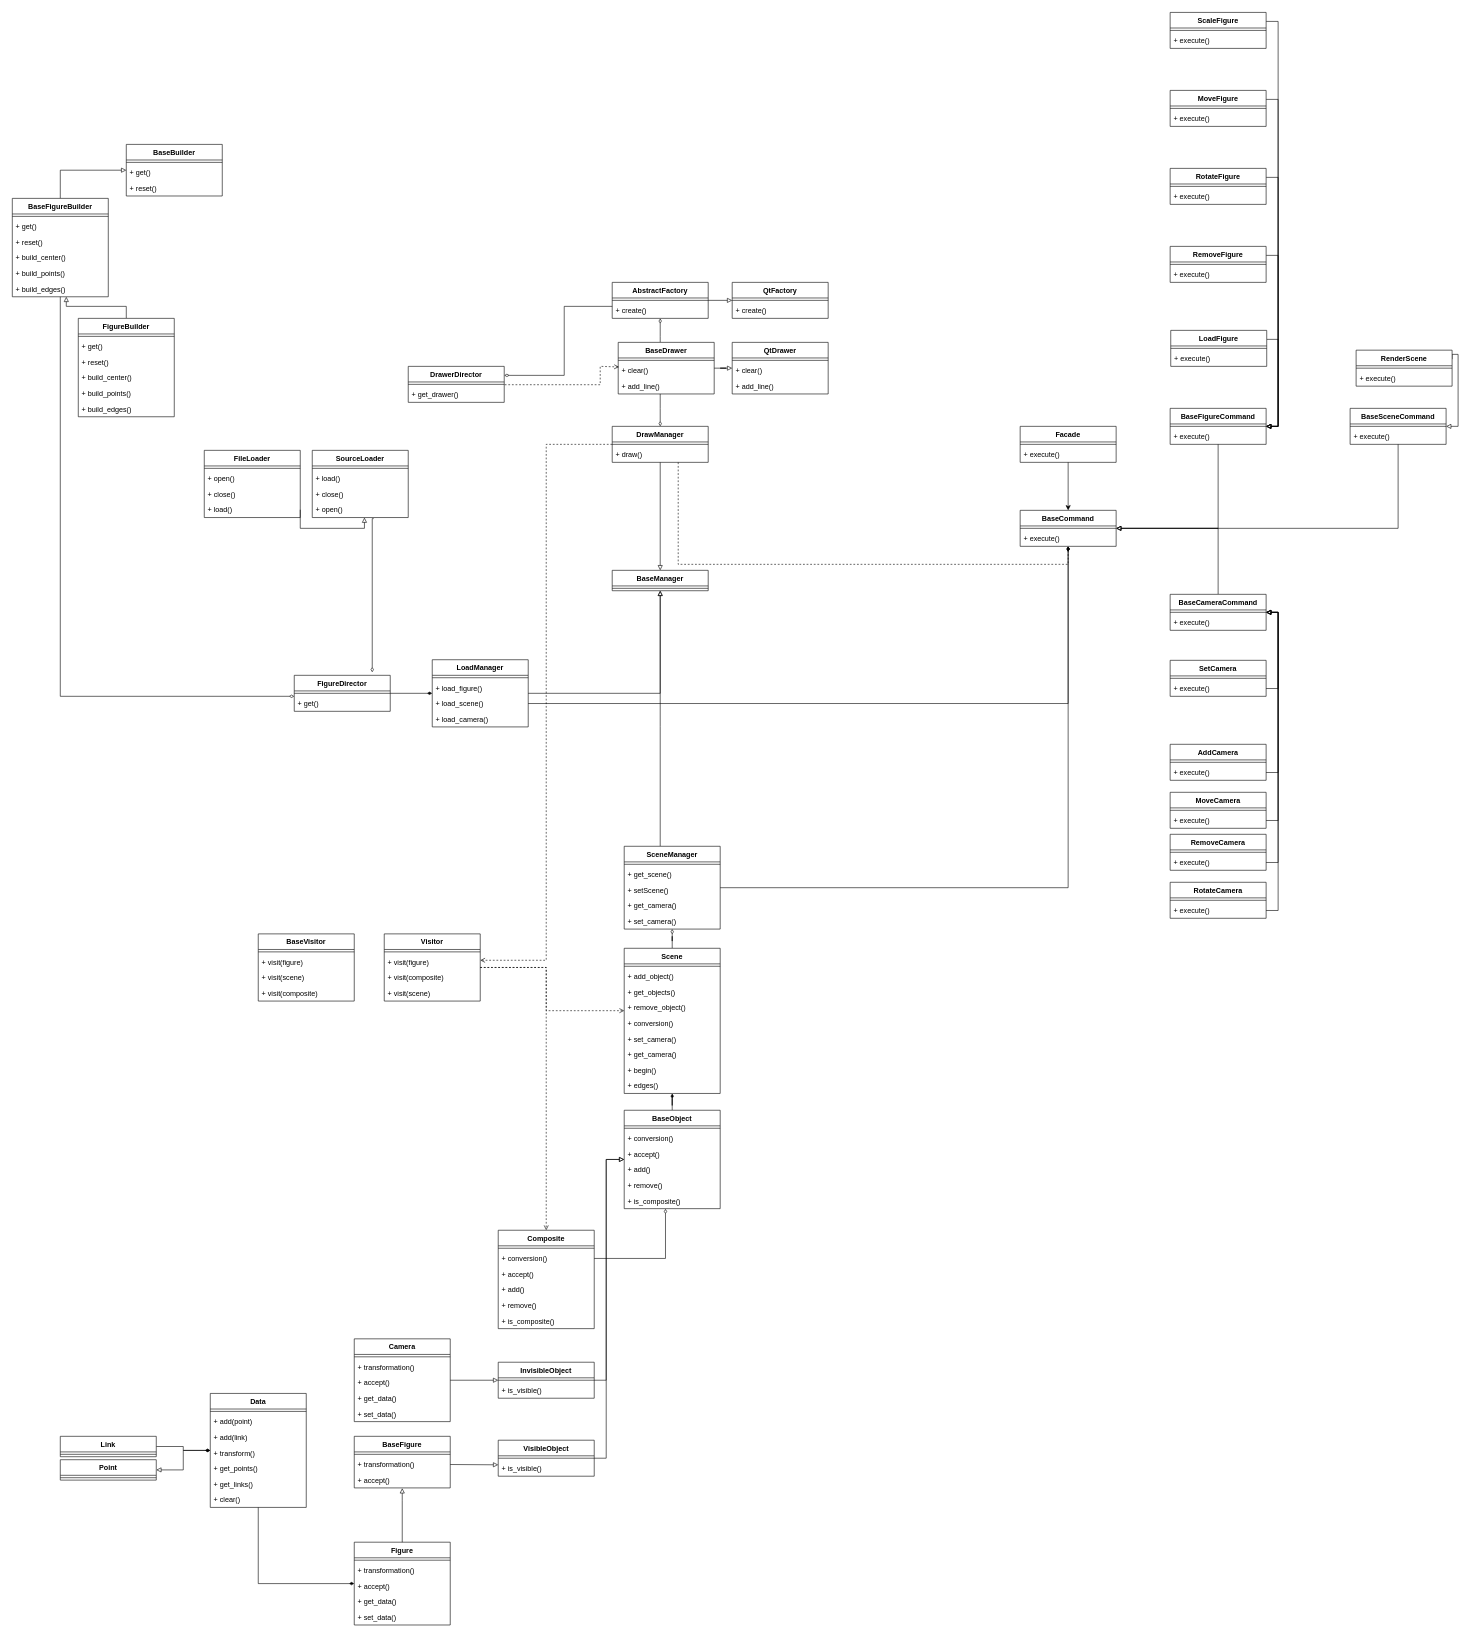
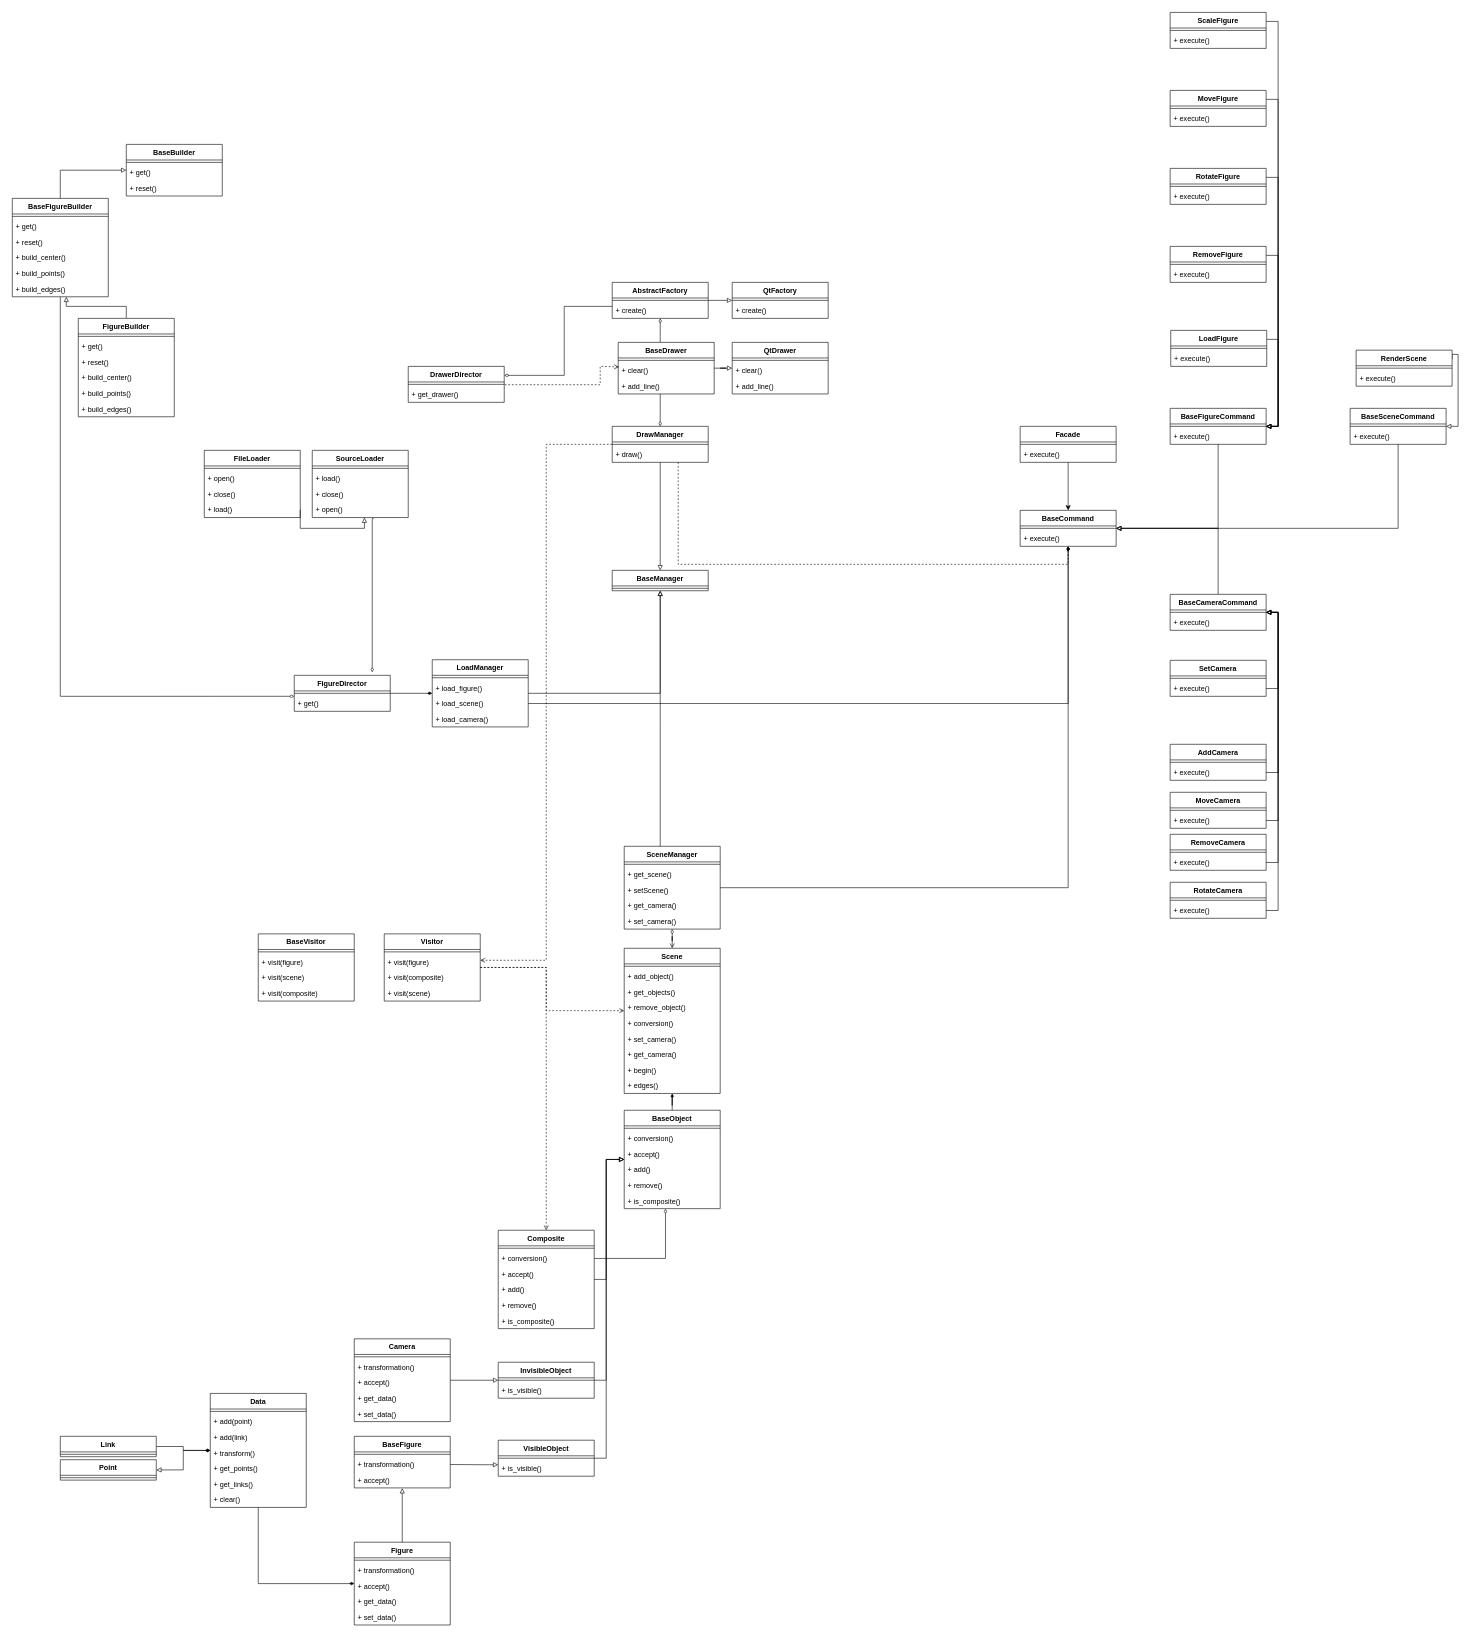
- <mxCell id="88" value="" style="edgeStyle=orthogonalEdgeStyle;rounded=0;orthogonalLoop=1;jettySize=auto;html=1;startArrow=diamondThin;startFill=0;endArrow=none;endFill=0;" parent="1" source="90" target="103" edge="1"><mxGeometry relative="1" as="geometry" /></mxCell>
+ <mxCell id="88" value="" style="edgeStyle=orthogonalEdgeStyle;rounded=0;orthogonalLoop=1;jettySize=auto;html=1;startArrow=diamondThin;startFill=0;endArrow=open;endFill=0;" parent="1" source="90" target="103" edge="1"><mxGeometry relative="1" as="geometry" /></mxCell>
+ <mxCell id="151" style="edgeStyle=orthogonalEdgeStyle;rounded=0;orthogonalLoop=1;jettySize=auto;html=1;startArrow=block;startFill=0;endArrow=none;endFill=0;" parent="1" source="153" target="143" edge="1"><mxGeometry relative="1" as="geometry"><Array as="points"><mxPoint x="1010" y="1932" /><mxPoint x="1010" y="2132" /></Array></mxGeometry></mxCell>
